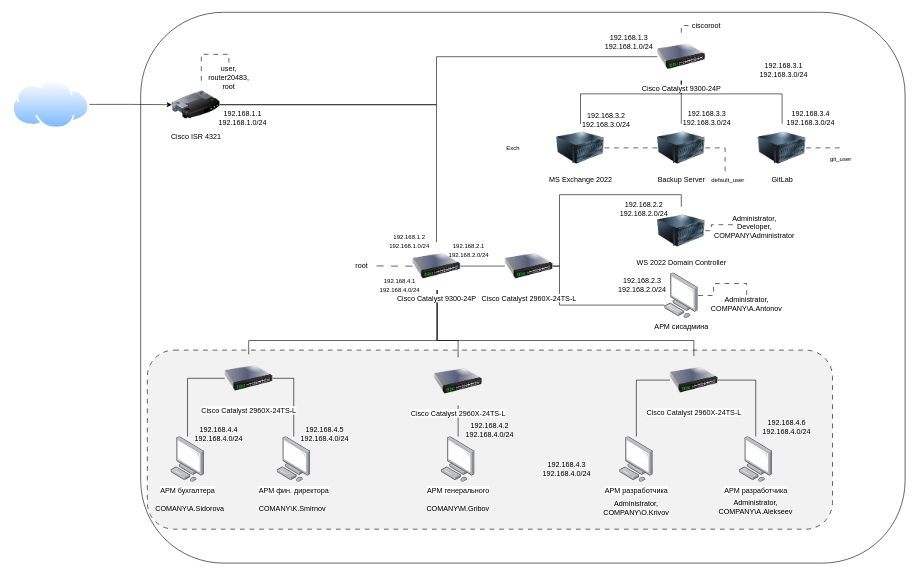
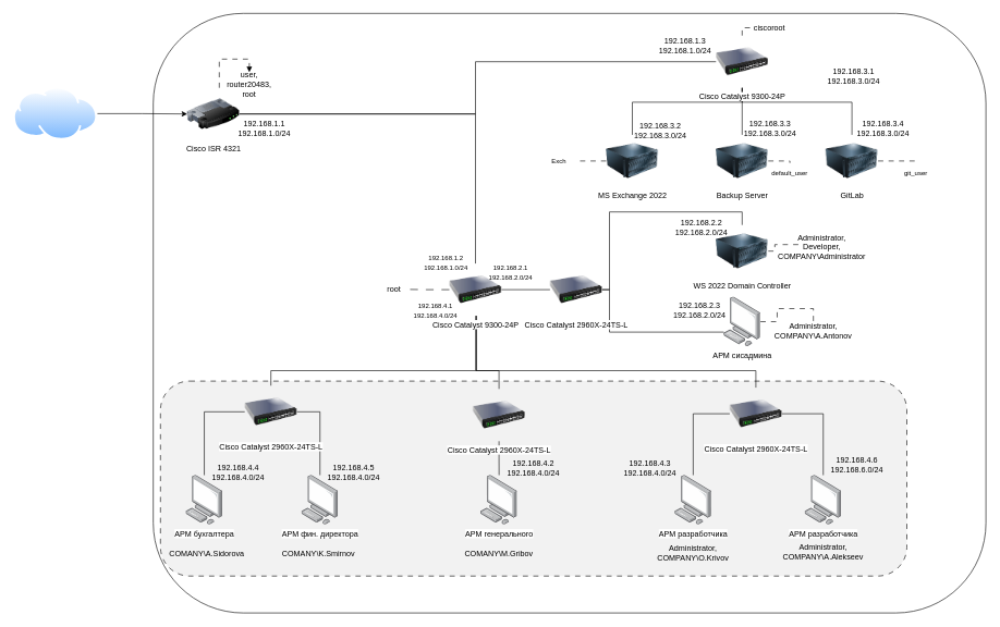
- <mxCell id="8" style="edgeStyle=orthogonalEdgeStyle;rounded=0;orthogonalLoop=1;jettySize=auto;html=1;entryX=0.5;entryY=0;entryDx=0;entryDy=0;endArrow=none;startFill=0;dashed=1;dashPattern=8 8;" edge="1" parent="1" source="9" target="72"><mxGeometry relative="1" as="geometry"><Array as="points"><mxPoint x="335" y="90" /><mxPoint x="381" y="90" /></Array></mxGeometry></mxCell>
+ <mxCell id="8" style="edgeStyle=orthogonalEdgeStyle;rounded=0;orthogonalLoop=1;jettySize=auto;html=1;entryX=0.5;entryY=0;entryDx=0;entryDy=0;endArrow=block;startFill=0;dashed=1;dashPattern=8 8;" edge="1" parent="1" source="9" target="72"><mxGeometry relative="1" as="geometry"><Array as="points"><mxPoint x="335" y="90" /><mxPoint x="381" y="90" /></Array></mxGeometry></mxCell>
- <mxCell id="10" style="edgeStyle=orthogonalEdgeStyle;rounded=0;orthogonalLoop=1;jettySize=auto;html=1;endArrow=none;startFill=0;dashed=1;dashPattern=8 8;" edge="1" parent="1" source="11" target="13"><mxGeometry relative="1" as="geometry" /></mxCell>
+ <mxCell id="10" style="edgeStyle=orthogonalEdgeStyle;rounded=0;orthogonalLoop=1;jettySize=auto;html=1;endArrow=none;startFill=0;dashed=1;dashPattern=8 8;" edge="1" parent="1" source="11" target="73"><mxGeometry relative="1" as="geometry" /></mxCell>
- <mxCell id="75" value="&lt;font style=&quot;font-size: 10px;&quot;&gt;default_user&lt;/font&gt;" style="text;html=1;align=center;verticalAlign=middle;whiteSpace=wrap;rounded=0;" vertex="1" parent="1"><mxGeometry x="1183" y="284" width="60" height="30" as="geometry" /></mxCell>
+ <mxCell id="75" value="&lt;font style=&quot;font-size: 10px;&quot;&gt;default_user&lt;/font&gt;" style="text;html=1;align=center;verticalAlign=middle;whiteSpace=wrap;rounded=0;" vertex="1" parent="1"><mxGeometry x="1178" y="249" width="60" height="30" as="geometry" /></mxCell>
- <mxCell id="56" value="192.168.4.6&lt;div&gt;192.168.4.0/24&lt;/div&gt;" style="text;html=1;align=center;verticalAlign=middle;whiteSpace=wrap;rounded=0;" vertex="1" parent="1"><mxGeometry x="1281" y="697" width="60" height="30" as="geometry" /></mxCell>
+ <mxCell id="56" value="192.168.4.6&lt;div&gt;192.168.6.0/24&lt;/div&gt;" style="text;html=1;align=center;verticalAlign=middle;whiteSpace=wrap;rounded=0;" vertex="1" parent="1"><mxGeometry x="1281" y="697" width="60" height="30" as="geometry" /></mxCell>
- <mxCell id="55" value="192.168.4.3&lt;div&gt;192.168.4.0/24&lt;/div&gt;" style="text;html=1;align=center;verticalAlign=middle;whiteSpace=wrap;rounded=0;" vertex="1" parent="1"><mxGeometry x="914" y="767" width="60" height="30" as="geometry" /></mxCell>
+ <mxCell id="55" value="192.168.4.3&lt;div&gt;192.168.4.0/24&lt;/div&gt;" style="text;html=1;align=center;verticalAlign=middle;whiteSpace=wrap;rounded=0;" vertex="1" parent="1"><mxGeometry x="964" y="702" width="60" height="30" as="geometry" /></mxCell>
